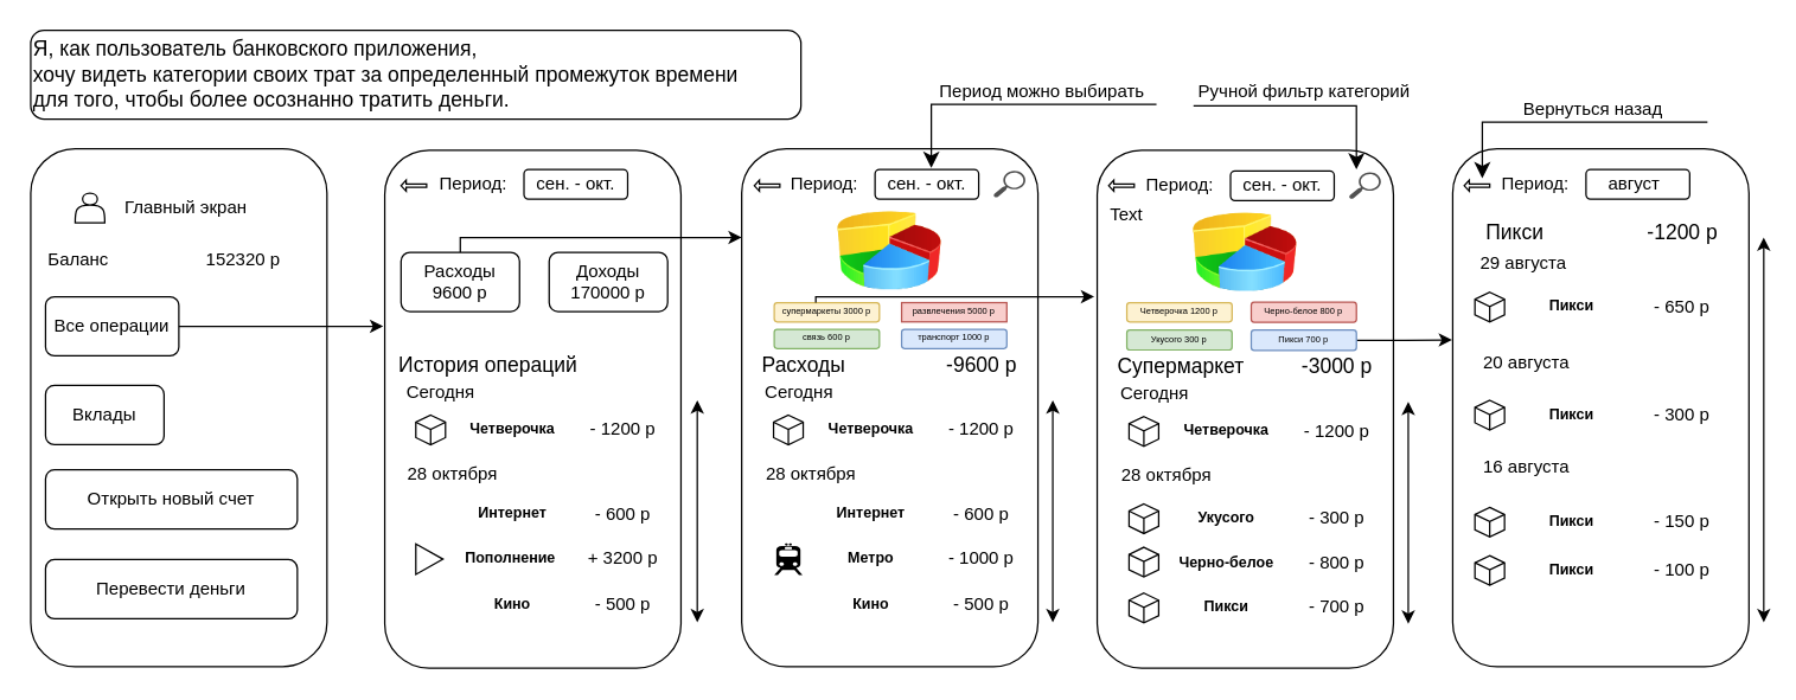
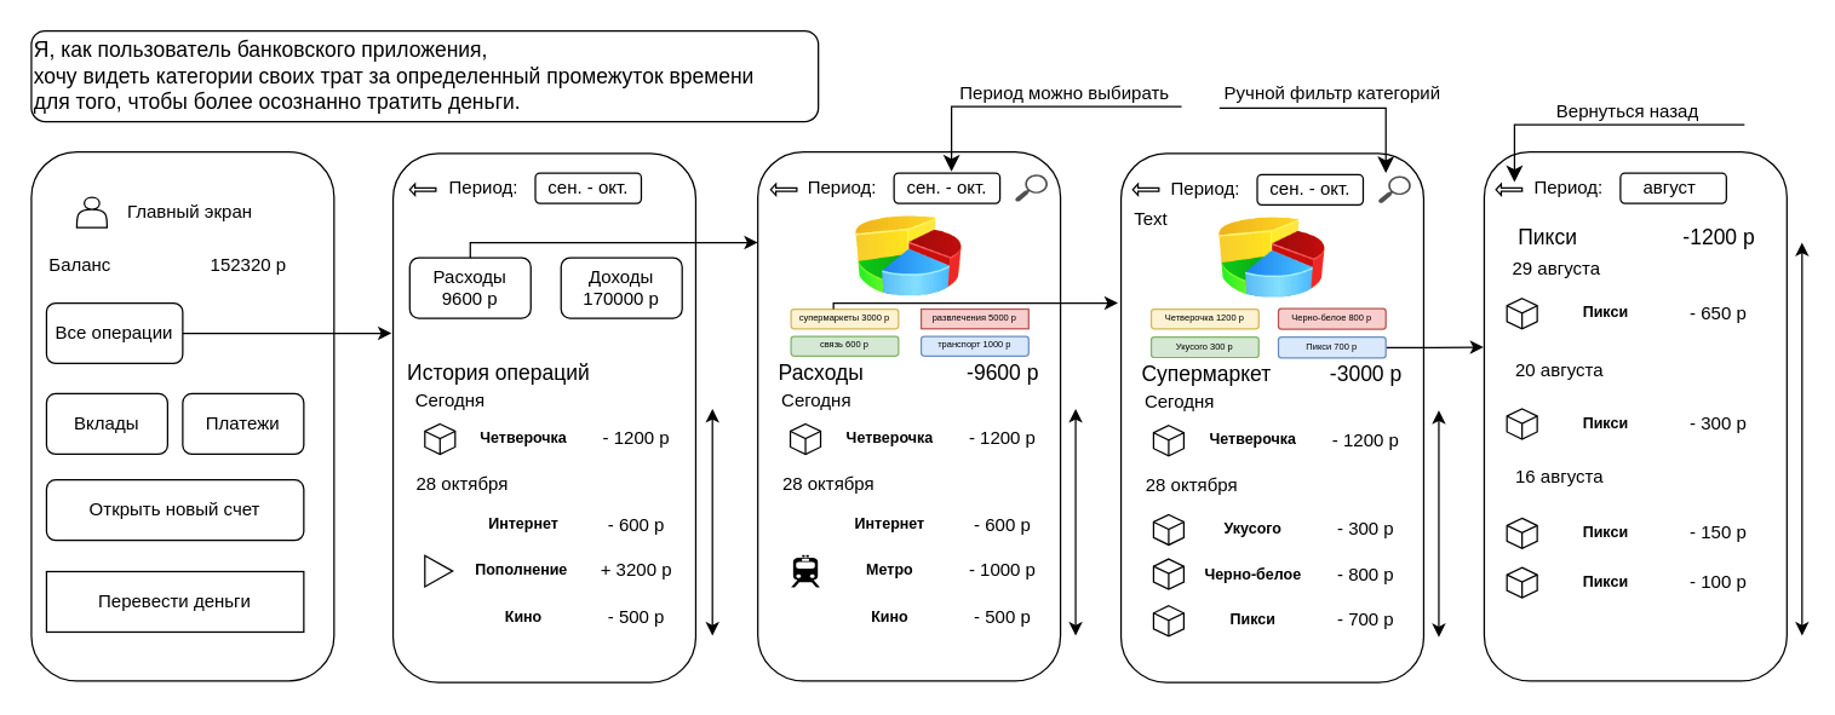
+ <mxCell id="82" value="Платежи" style="rounded=1;whiteSpace=wrap;html=1;" vertex="1" parent="1"><mxGeometry x="120" y="260" width="80" height="40" as="geometry" /></mxCell>
- <mxCell id="84" value="Перевести деньги" style="rounded=1;whiteSpace=wrap;html=1;" vertex="1" parent="1"><mxGeometry x="30" y="377.65" width="170" height="40" as="geometry" /></mxCell>
+ <mxCell id="84" value="Перевести деньги" style="whiteSpace=wrap;html=1;rounded=0;" vertex="1" parent="1"><mxGeometry x="30" y="377.65" width="170" height="40" as="geometry" /></mxCell>
